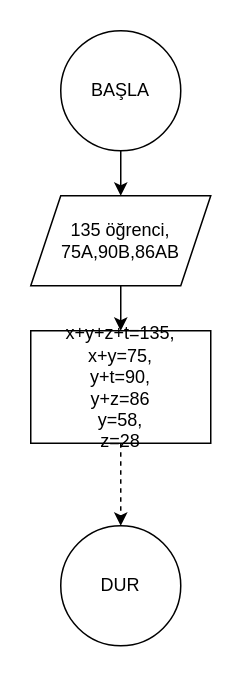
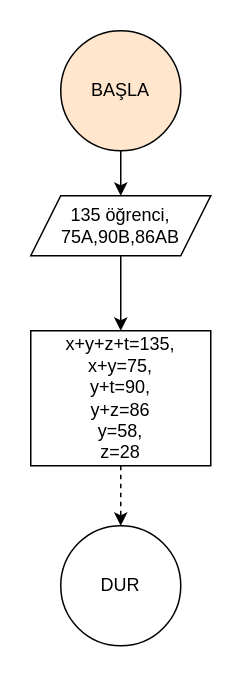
- <mxCell id="4" value="BAŞLA" style="ellipse;whiteSpace=wrap;html=1;aspect=fixed;" vertex="1" parent="1"><mxGeometry x="40" y="20" width="80" height="80" as="geometry" /></mxCell>
+ <mxCell id="4" value="BAŞLA" style="ellipse;whiteSpace=wrap;html=1;aspect=fixed;fillColor=#ffe6cc;" vertex="1" parent="1"><mxGeometry x="40" y="20" width="80" height="80" as="geometry" /></mxCell>
- <mxCell id="6" value="135 öğrenci,&lt;br&gt;75A,90B,86AB" style="shape=parallelogram;perimeter=parallelogramPerimeter;whiteSpace=wrap;html=1;fixedSize=1;" vertex="1" parent="1"><mxGeometry x="20" y="130" width="120" height="60" as="geometry" /></mxCell>
+ <mxCell id="6" value="135 öğrenci,&lt;br&gt;75A,90B,86AB" style="shape=parallelogram;perimeter=parallelogramPerimeter;whiteSpace=wrap;html=1;fixedSize=1;" vertex="1" parent="1"><mxGeometry x="20" y="130" width="120" height="40" as="geometry" /></mxCell>
- <mxCell id="8" value="x+y+z+t=135,&lt;br&gt;x+y=75,&lt;br&gt;y+t=90,&lt;br&gt;y+z=86&lt;br&gt;y=58,&lt;br&gt;z=28" style="rounded=0;whiteSpace=wrap;html=1;" vertex="1" parent="1"><mxGeometry x="20" y="220" width="120" height="75" as="geometry" /></mxCell>
+ <mxCell id="8" value="x+y+z+t=135,&lt;br&gt;x+y=75,&lt;br&gt;y+t=90,&lt;br&gt;y+z=86&lt;br&gt;y=58,&lt;br&gt;z=28" style="rounded=0;whiteSpace=wrap;html=1;" vertex="1" parent="1"><mxGeometry x="20" y="220" width="120" height="90" as="geometry" /></mxCell>
